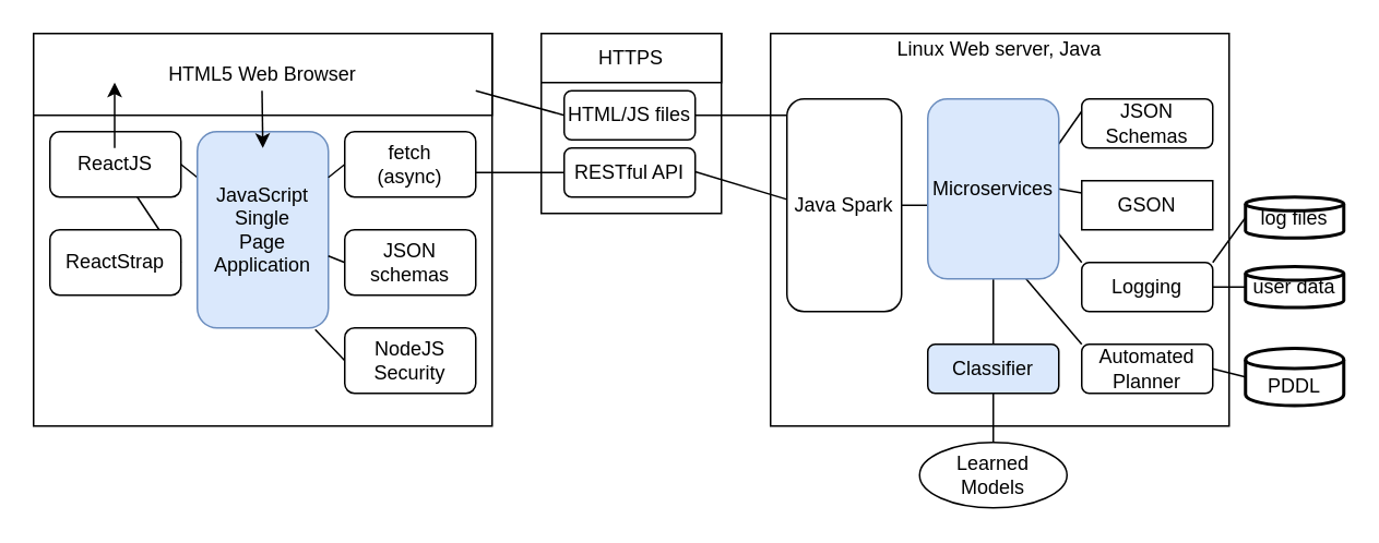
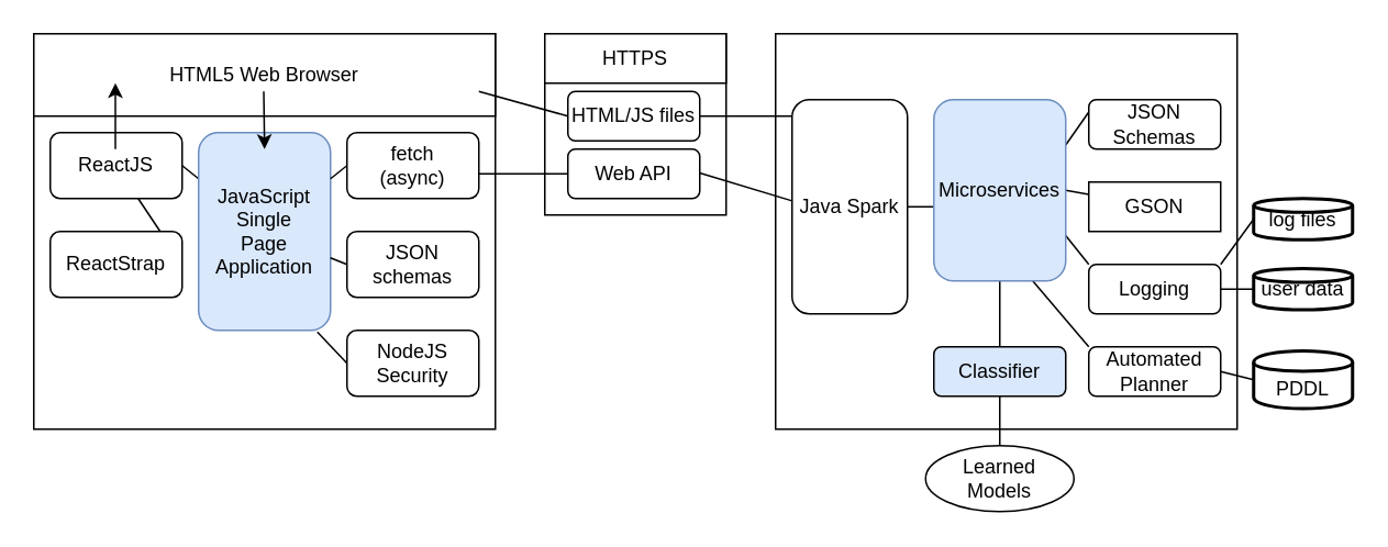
- <mxCell id="45" value="Linux Web server, Java" style="text;html=1;strokeColor=none;fillColor=none;align=center;verticalAlign=middle;whiteSpace=wrap;rounded=0;" vertex="1" parent="1"><mxGeometry x="543" y="20" width="134" height="20" as="geometry" /></mxCell>
- <mxCell id="20" value="RESTful API" style="rounded=1;whiteSpace=wrap;html=1;" vertex="1" parent="1"><mxGeometry x="344" y="90" width="80" height="30" as="geometry" /></mxCell>
+ <mxCell id="20" value="Web API" style="rounded=1;whiteSpace=wrap;html=1;" vertex="1" parent="1"><mxGeometry x="344" y="90" width="80" height="30" as="geometry" /></mxCell>
